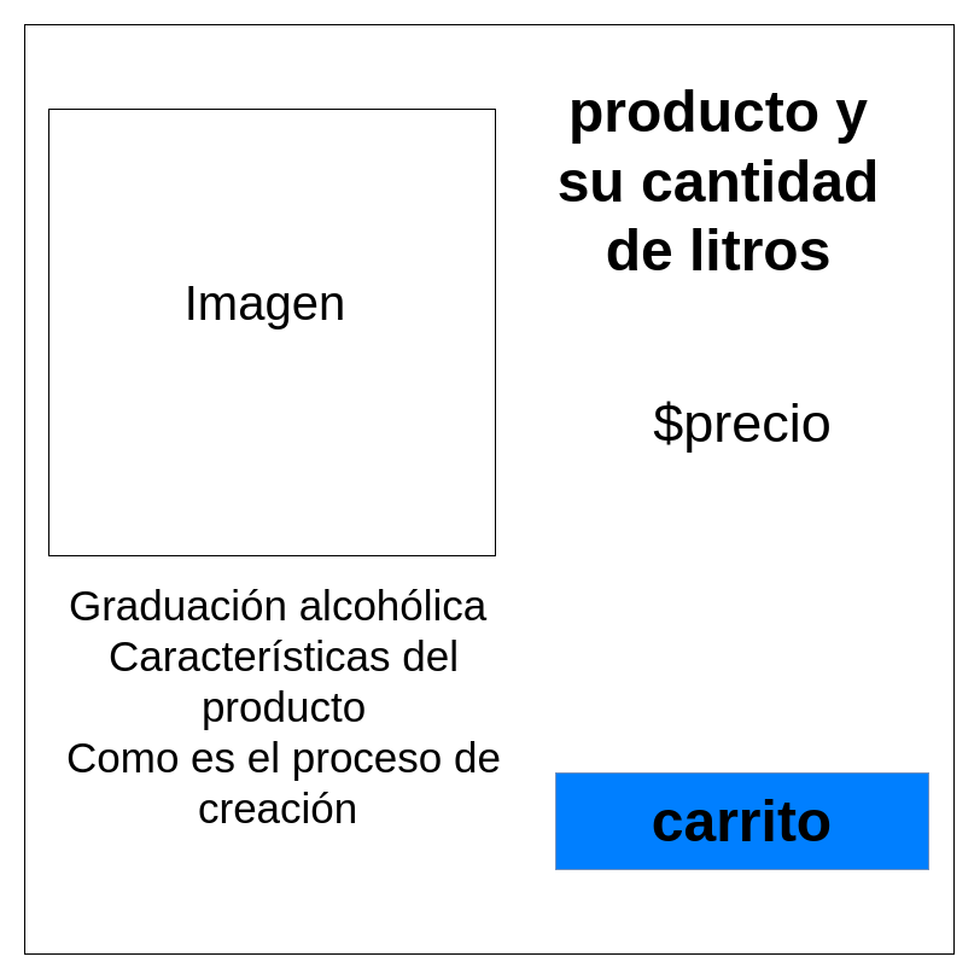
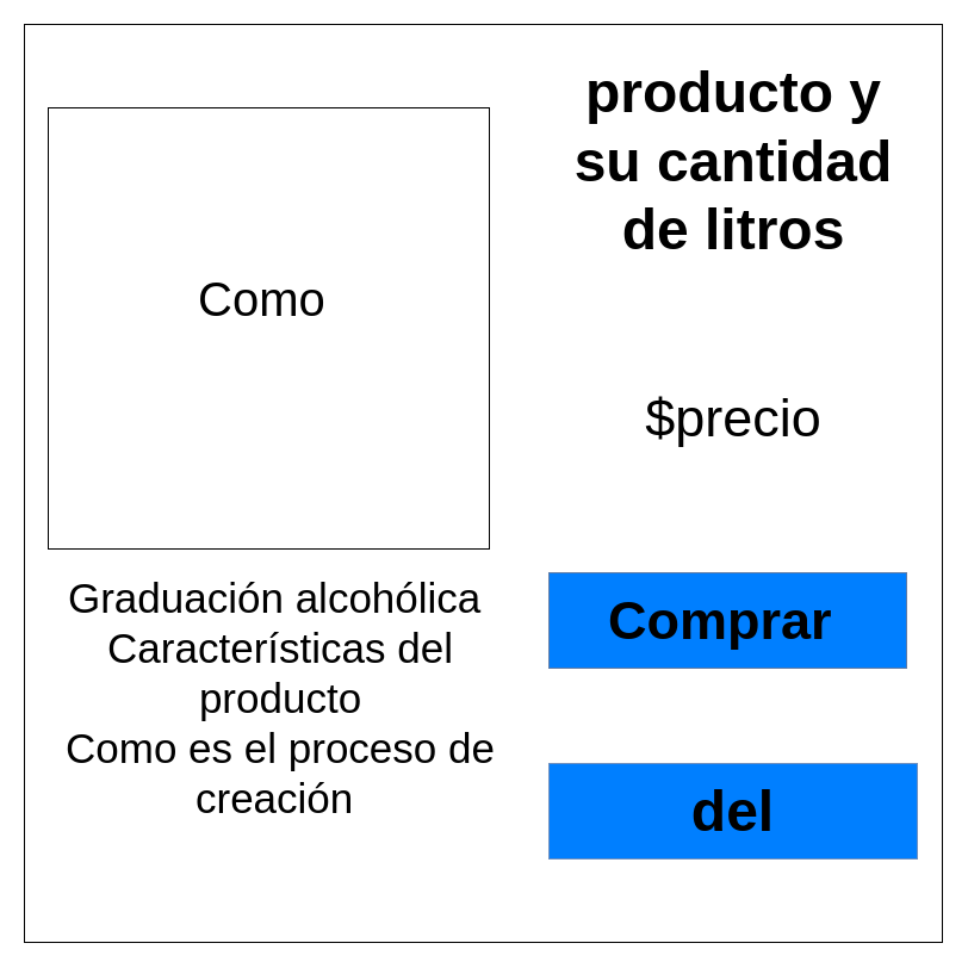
- <mxCell id="5" value="&lt;font size=&quot;7&quot;&gt;&lt;b&gt;producto y su&amp;nbsp;cantidad de litros&lt;/b&gt;&lt;/font&gt;" style="text;html=1;strokeColor=none;fillColor=none;align=center;verticalAlign=middle;whiteSpace=wrap;rounded=0;" vertex="1" parent="1"><mxGeometry x="460" y="80" width="270" height="140" as="geometry" /></mxCell>
+ <mxCell id="5" value="&lt;font size=&quot;7&quot;&gt;&lt;b&gt;producto y su&amp;nbsp;cantidad de litros&lt;/b&gt;&lt;/font&gt;" style="text;html=1;strokeColor=none;fillColor=none;align=center;verticalAlign=middle;whiteSpace=wrap;rounded=0;" vertex="1" parent="1"><mxGeometry x="480" y="65" width="270" height="140" as="geometry" /></mxCell>
- <mxCell id="4" value="&lt;span style=&quot;font-size: 40px&quot;&gt;Imagen&amp;nbsp;&lt;/span&gt;" style="text;html=1;strokeColor=none;fillColor=none;align=center;verticalAlign=middle;whiteSpace=wrap;rounded=0;" vertex="1" parent="1"><mxGeometry x="65" y="90" width="320" height="320" as="geometry" /></mxCell>
+ <mxCell id="4" value="&lt;span style=&quot;font-size: 40px&quot;&gt;Como&amp;nbsp;&lt;/span&gt;" style="text;html=1;strokeColor=none;fillColor=none;align=center;verticalAlign=middle;whiteSpace=wrap;rounded=0;" vertex="1" parent="1"><mxGeometry x="65" y="90" width="320" height="320" as="geometry" /></mxCell>
+ <mxCell id="7" value="&lt;span style=&quot;font-size: 45px&quot;&gt;&lt;b&gt;Comprar&amp;nbsp;&lt;/b&gt;&lt;/span&gt;" style="text;html=1;align=center;verticalAlign=middle;whiteSpace=wrap;rounded=0;fontSize=21;strokeColor=#5E7BA6;fillColor=#007FFF;" vertex="1" parent="1"><mxGeometry x="460" y="480" width="300" height="80" as="geometry" /></mxCell>
- <mxCell id="8" value="&lt;b&gt;&lt;font style=&quot;font-size: 48px&quot;&gt;carrito&lt;/font&gt;&lt;/b&gt;" style="text;html=1;strokeColor=#6c8ebf;align=center;verticalAlign=middle;whiteSpace=wrap;rounded=0;fontSize=21;fillColor=#007FFF;" vertex="1" parent="1"><mxGeometry x="460" y="640" width="309" height="80" as="geometry" /></mxCell>
+ <mxCell id="8" value="&lt;b&gt;&lt;font style=&quot;font-size: 48px&quot;&gt;del&lt;/font&gt;&lt;/b&gt;" style="text;html=1;strokeColor=#6c8ebf;align=center;verticalAlign=middle;whiteSpace=wrap;rounded=0;fontSize=21;fillColor=#007FFF;" vertex="1" parent="1"><mxGeometry x="460" y="640" width="309" height="80" as="geometry" /></mxCell>
